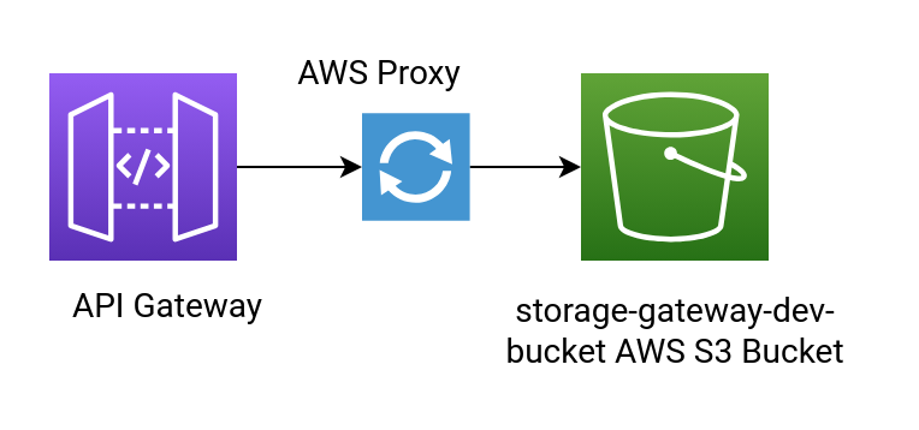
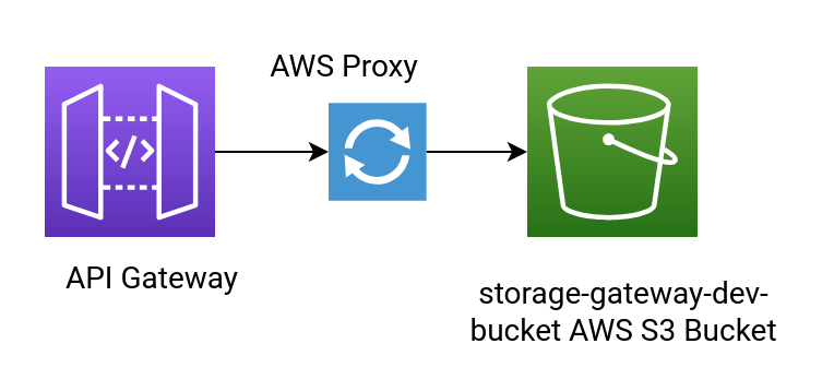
- <mxCell id="6" value="&lt;div&gt;storage-gateway-dev-&lt;/div&gt;&lt;div&gt;bucket AWS S3 Bucket&lt;/div&gt;" style="text;html=1;align=center;verticalAlign=middle;resizable=0;points=[];autosize=1;strokeColor=none;fillColor=none;fontSize=14;fontFamily=Roboto;" vertex="1" parent="1"><mxGeometry x="200" y="117" width="160" height="40" as="geometry" /></mxCell>
+ <mxCell id="6" value="&lt;div&gt;storage-gateway-dev-&lt;/div&gt;&lt;div&gt;bucket AWS S3 Bucket&lt;/div&gt;" style="text;html=1;align=center;verticalAlign=middle;resizable=0;points=[];autosize=1;strokeColor=none;fillColor=none;fontSize=14;fontFamily=Roboto;" vertex="1" parent="1"><mxGeometry x="205" y="122" width="160" height="40" as="geometry" /></mxCell>
